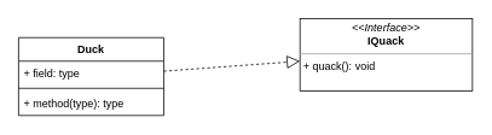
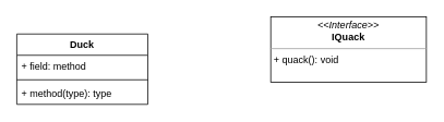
- <mxCell id="7" value="" style="endArrow=block;dashed=1;endFill=0;endSize=12;html=1;" edge="1" parent="1" source="3" target="2"><mxGeometry width="160" relative="1" as="geometry"><mxPoint x="20" y="155" as="sourcePoint" /><mxPoint x="180" y="155" as="targetPoint" /></mxGeometry></mxCell>
- <mxCell id="4" value="+ field: type" style="text;strokeColor=none;fillColor=none;align=left;verticalAlign=top;spacingLeft=4;spacingRight=4;overflow=hidden;rotatable=0;points=[[0,0.5],[1,0.5]];portConstraint=eastwest;" vertex="1" parent="3"><mxGeometry y="26" width="160" height="26" as="geometry" /></mxCell>
+ <mxCell id="4" value="+ field: method" style="text;strokeColor=none;fillColor=none;align=left;verticalAlign=top;spacingLeft=4;spacingRight=4;overflow=hidden;rotatable=0;points=[[0,0.5],[1,0.5]];portConstraint=eastwest;" vertex="1" parent="3"><mxGeometry y="26" width="160" height="26" as="geometry" /></mxCell>
